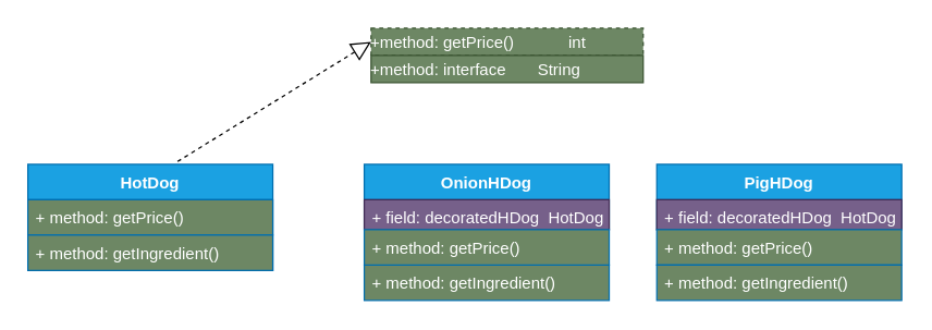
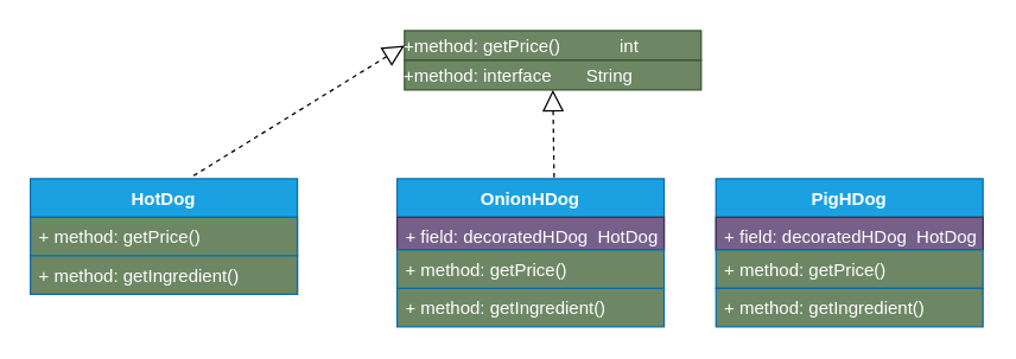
- <mxCell id="2" value="&lt;p style=&quot;margin: 4px 0px 0px;&quot;&gt;+method: getPrice()&amp;nbsp; &amp;nbsp; &amp;nbsp; &amp;nbsp; &amp;nbsp; &amp;nbsp; int&lt;br&gt;&lt;/p&gt;" style="verticalAlign=top;align=left;overflow=fill;fontSize=12;fontFamily=Helvetica;html=1;fillColor=#6d8764;fontColor=#ffffff;strokeColor=#3A5431;dashed=1;" vertex="1" parent="1"><mxGeometry x="272.24" y="20" width="200" height="20" as="geometry" /></mxCell>
+ <mxCell id="2" value="&lt;p style=&quot;margin: 4px 0px 0px;&quot;&gt;+method: getPrice()&amp;nbsp; &amp;nbsp; &amp;nbsp; &amp;nbsp; &amp;nbsp; &amp;nbsp; int&lt;br&gt;&lt;/p&gt;" style="verticalAlign=top;align=left;overflow=fill;fontSize=12;fontFamily=Helvetica;html=1;fillColor=#6d8764;fontColor=#ffffff;strokeColor=#3A5431;" vertex="1" parent="1"><mxGeometry x="272.24" y="20" width="200" height="20" as="geometry" /></mxCell>
+ <mxCell id="12" value="" style="endArrow=block;dashed=1;endFill=0;endSize=12;html=1;rounded=0;entryX=0.5;entryY=1;entryDx=0;entryDy=0;exitX=0.588;exitY=-0.02;exitDx=0;exitDy=0;exitPerimeter=0;" edge="1" parent="1" source="7" target="3"><mxGeometry width="160" relative="1" as="geometry"><mxPoint x="112.24" y="18.2" as="sourcePoint" /><mxPoint x="271.74" y="-30" as="targetPoint" /><Array as="points" /></mxGeometry></mxCell>
